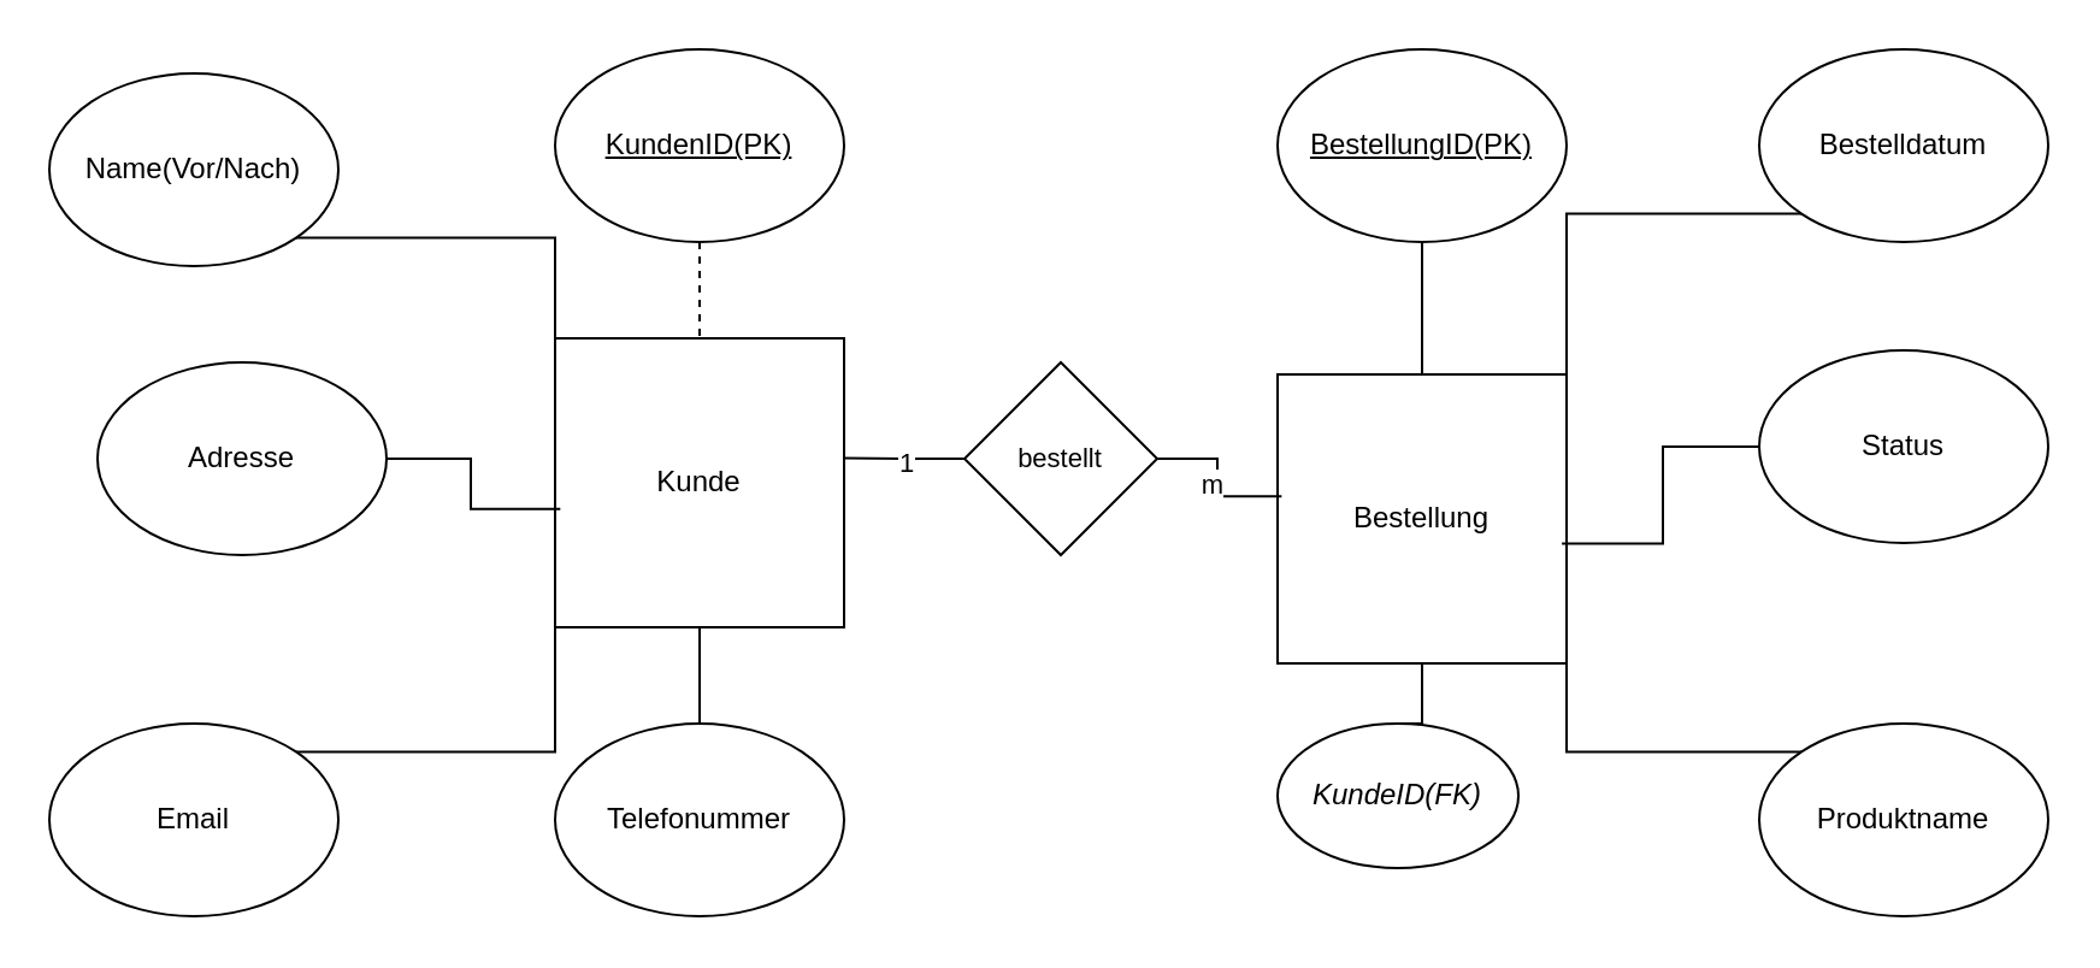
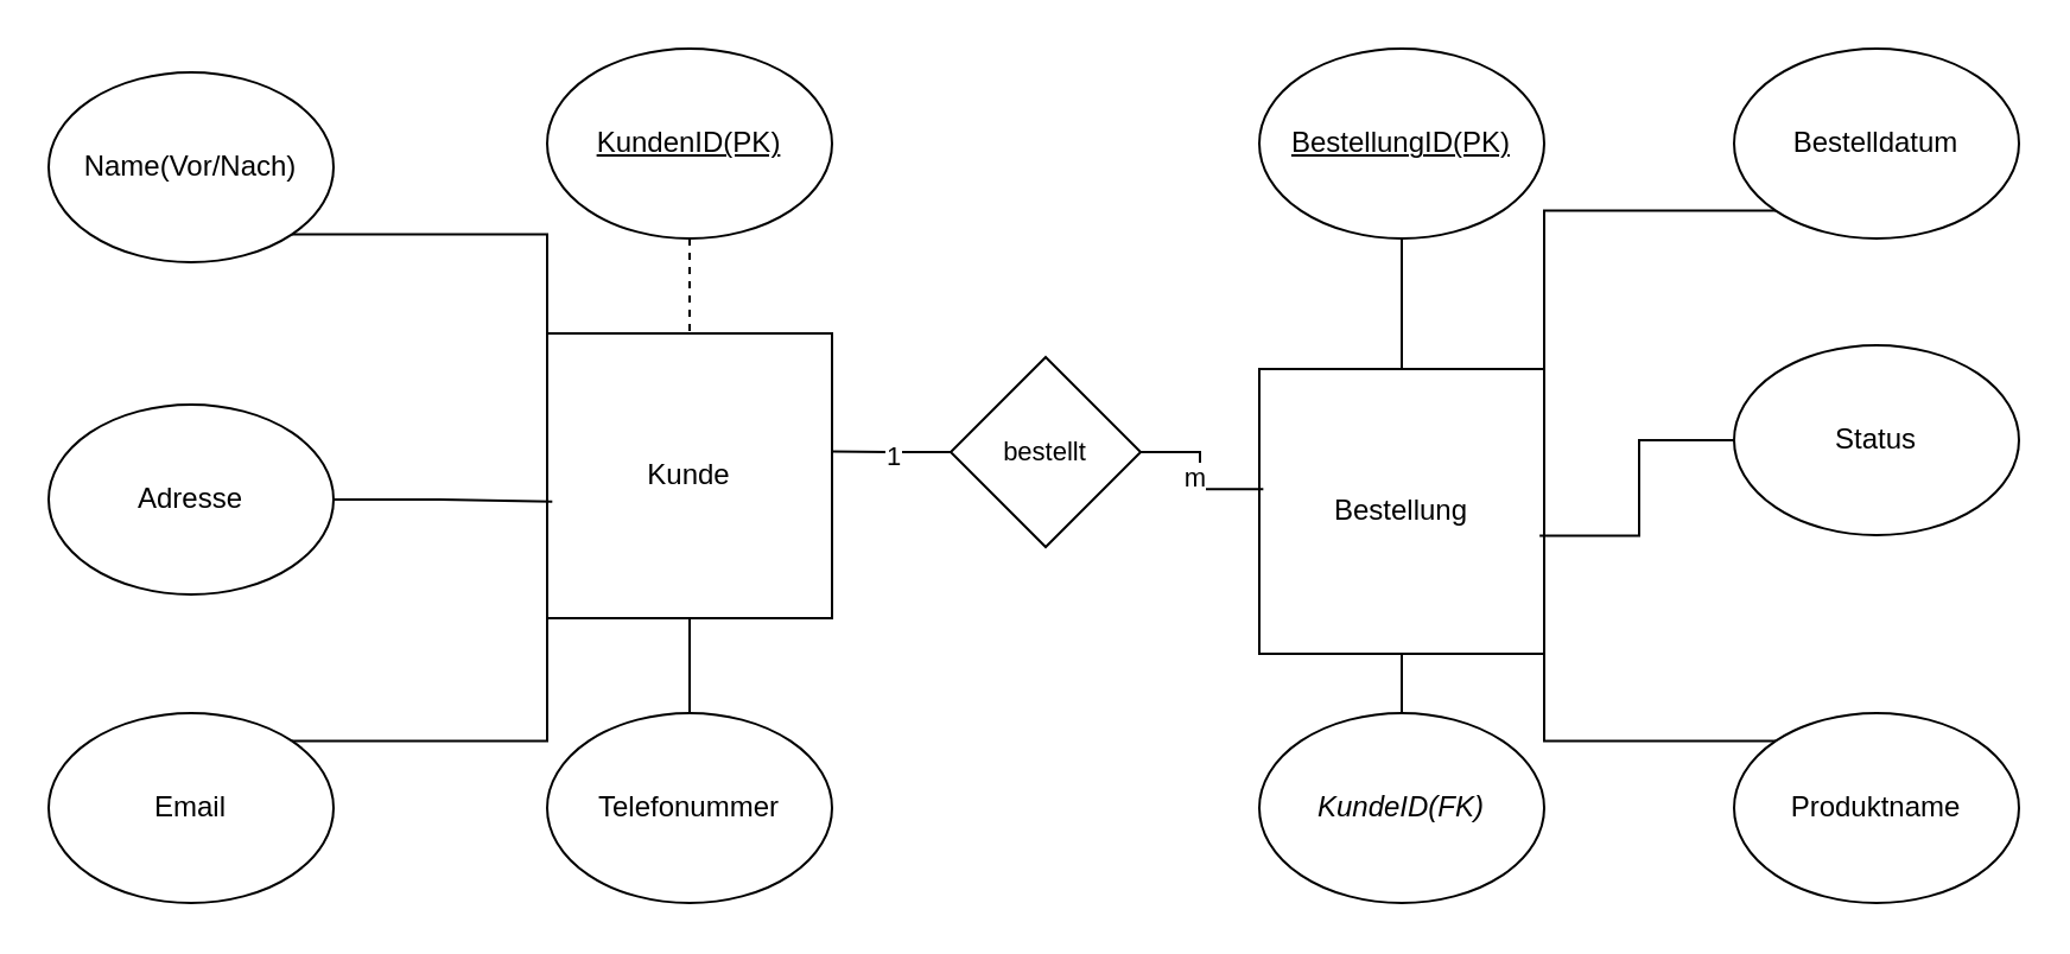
- <mxCell id="12" value="Adresse" style="ellipse;whiteSpace=wrap;html=1;" vertex="1" parent="1"><mxGeometry x="40" y="150" width="120" height="80" as="geometry" /></mxCell>
+ <mxCell id="12" value="Adresse" style="ellipse;whiteSpace=wrap;html=1;" vertex="1" parent="1"><mxGeometry x="20" y="170" width="120" height="80" as="geometry" /></mxCell>
- <mxCell id="14" value="&lt;i&gt;KundeID(FK)&lt;/i&gt;" style="ellipse;whiteSpace=wrap;html=1;" vertex="1" parent="1"><mxGeometry x="530" y="300" width="100" height="60" as="geometry" /></mxCell>
+ <mxCell id="14" value="&lt;i&gt;KundeID(FK)&lt;/i&gt;" style="ellipse;whiteSpace=wrap;html=1;" vertex="1" parent="1"><mxGeometry x="530" y="300" width="120" height="80" as="geometry" /></mxCell>
